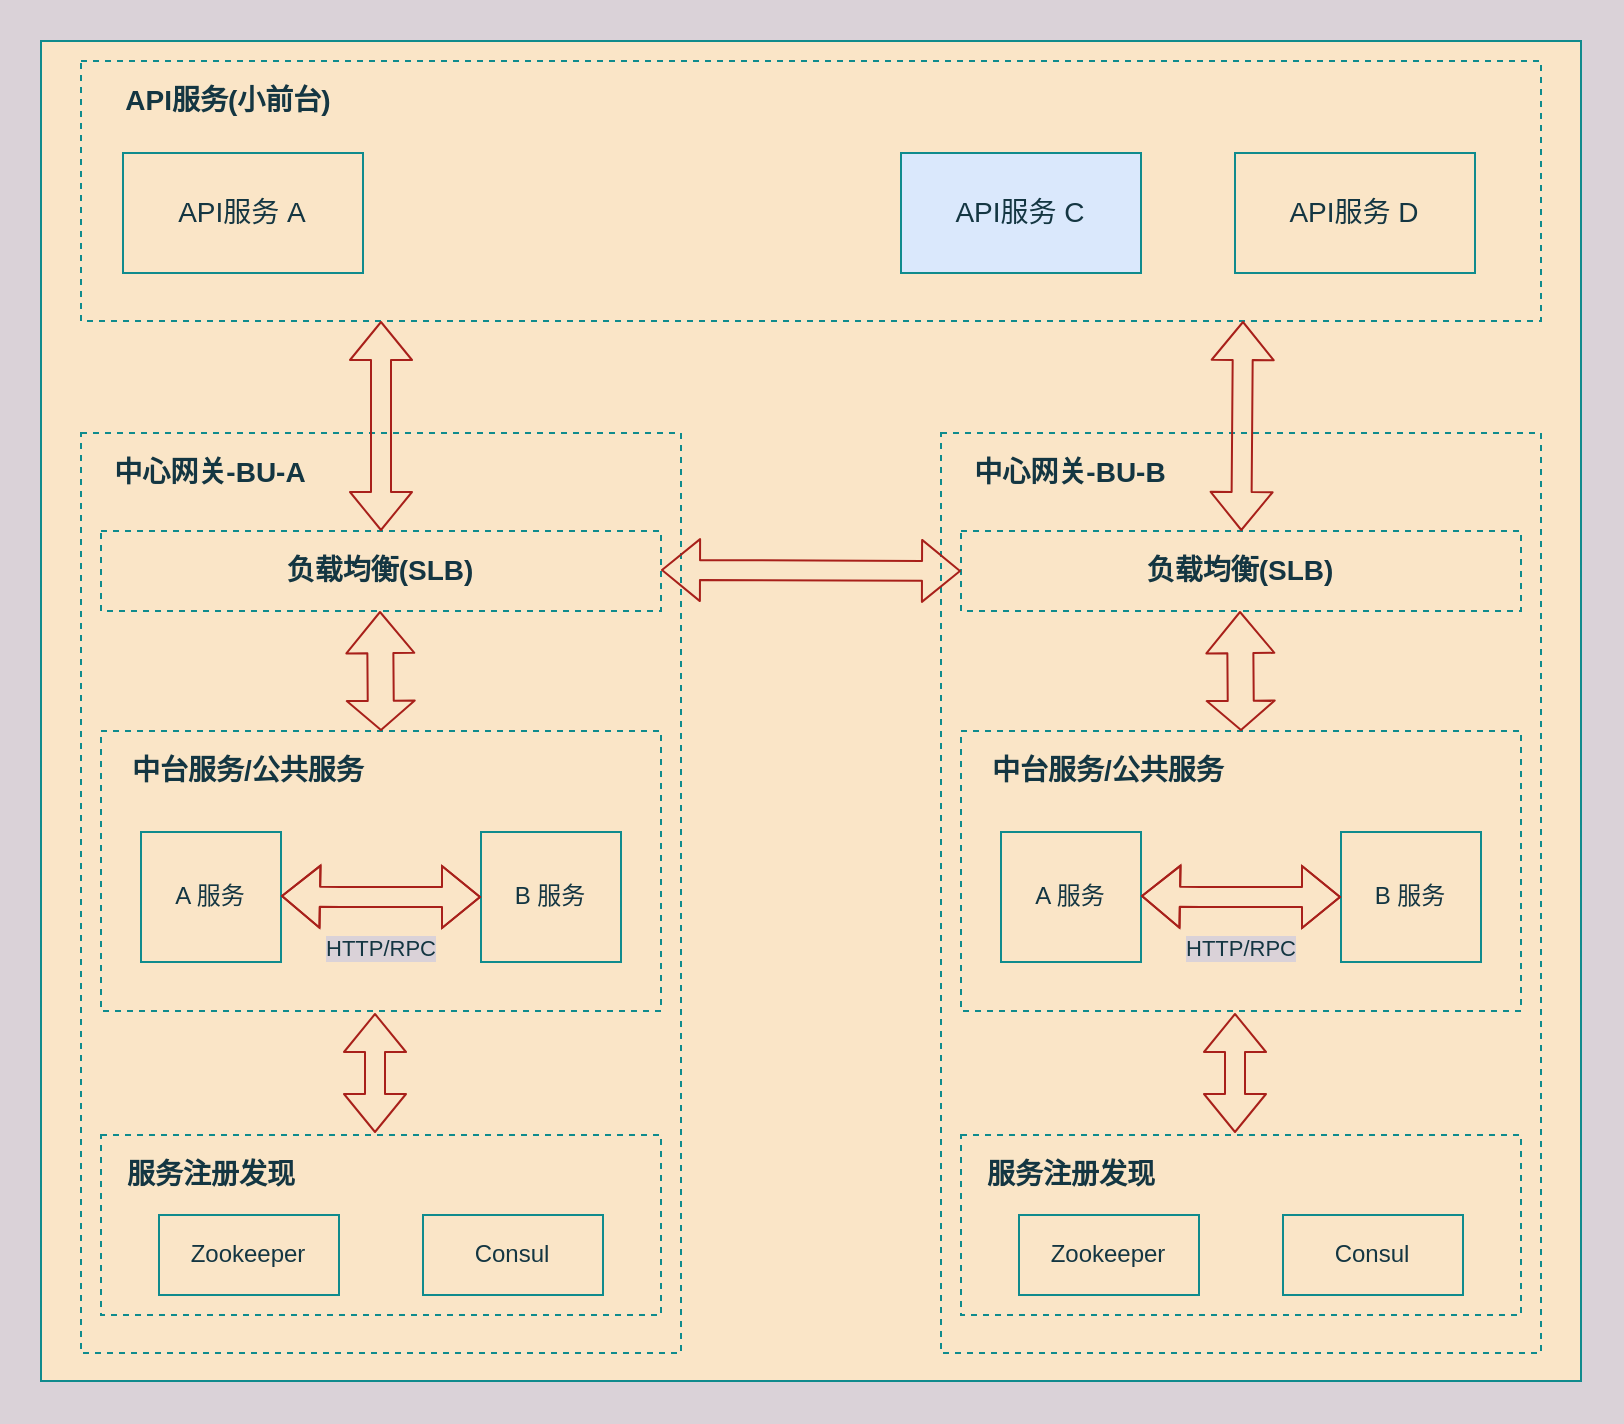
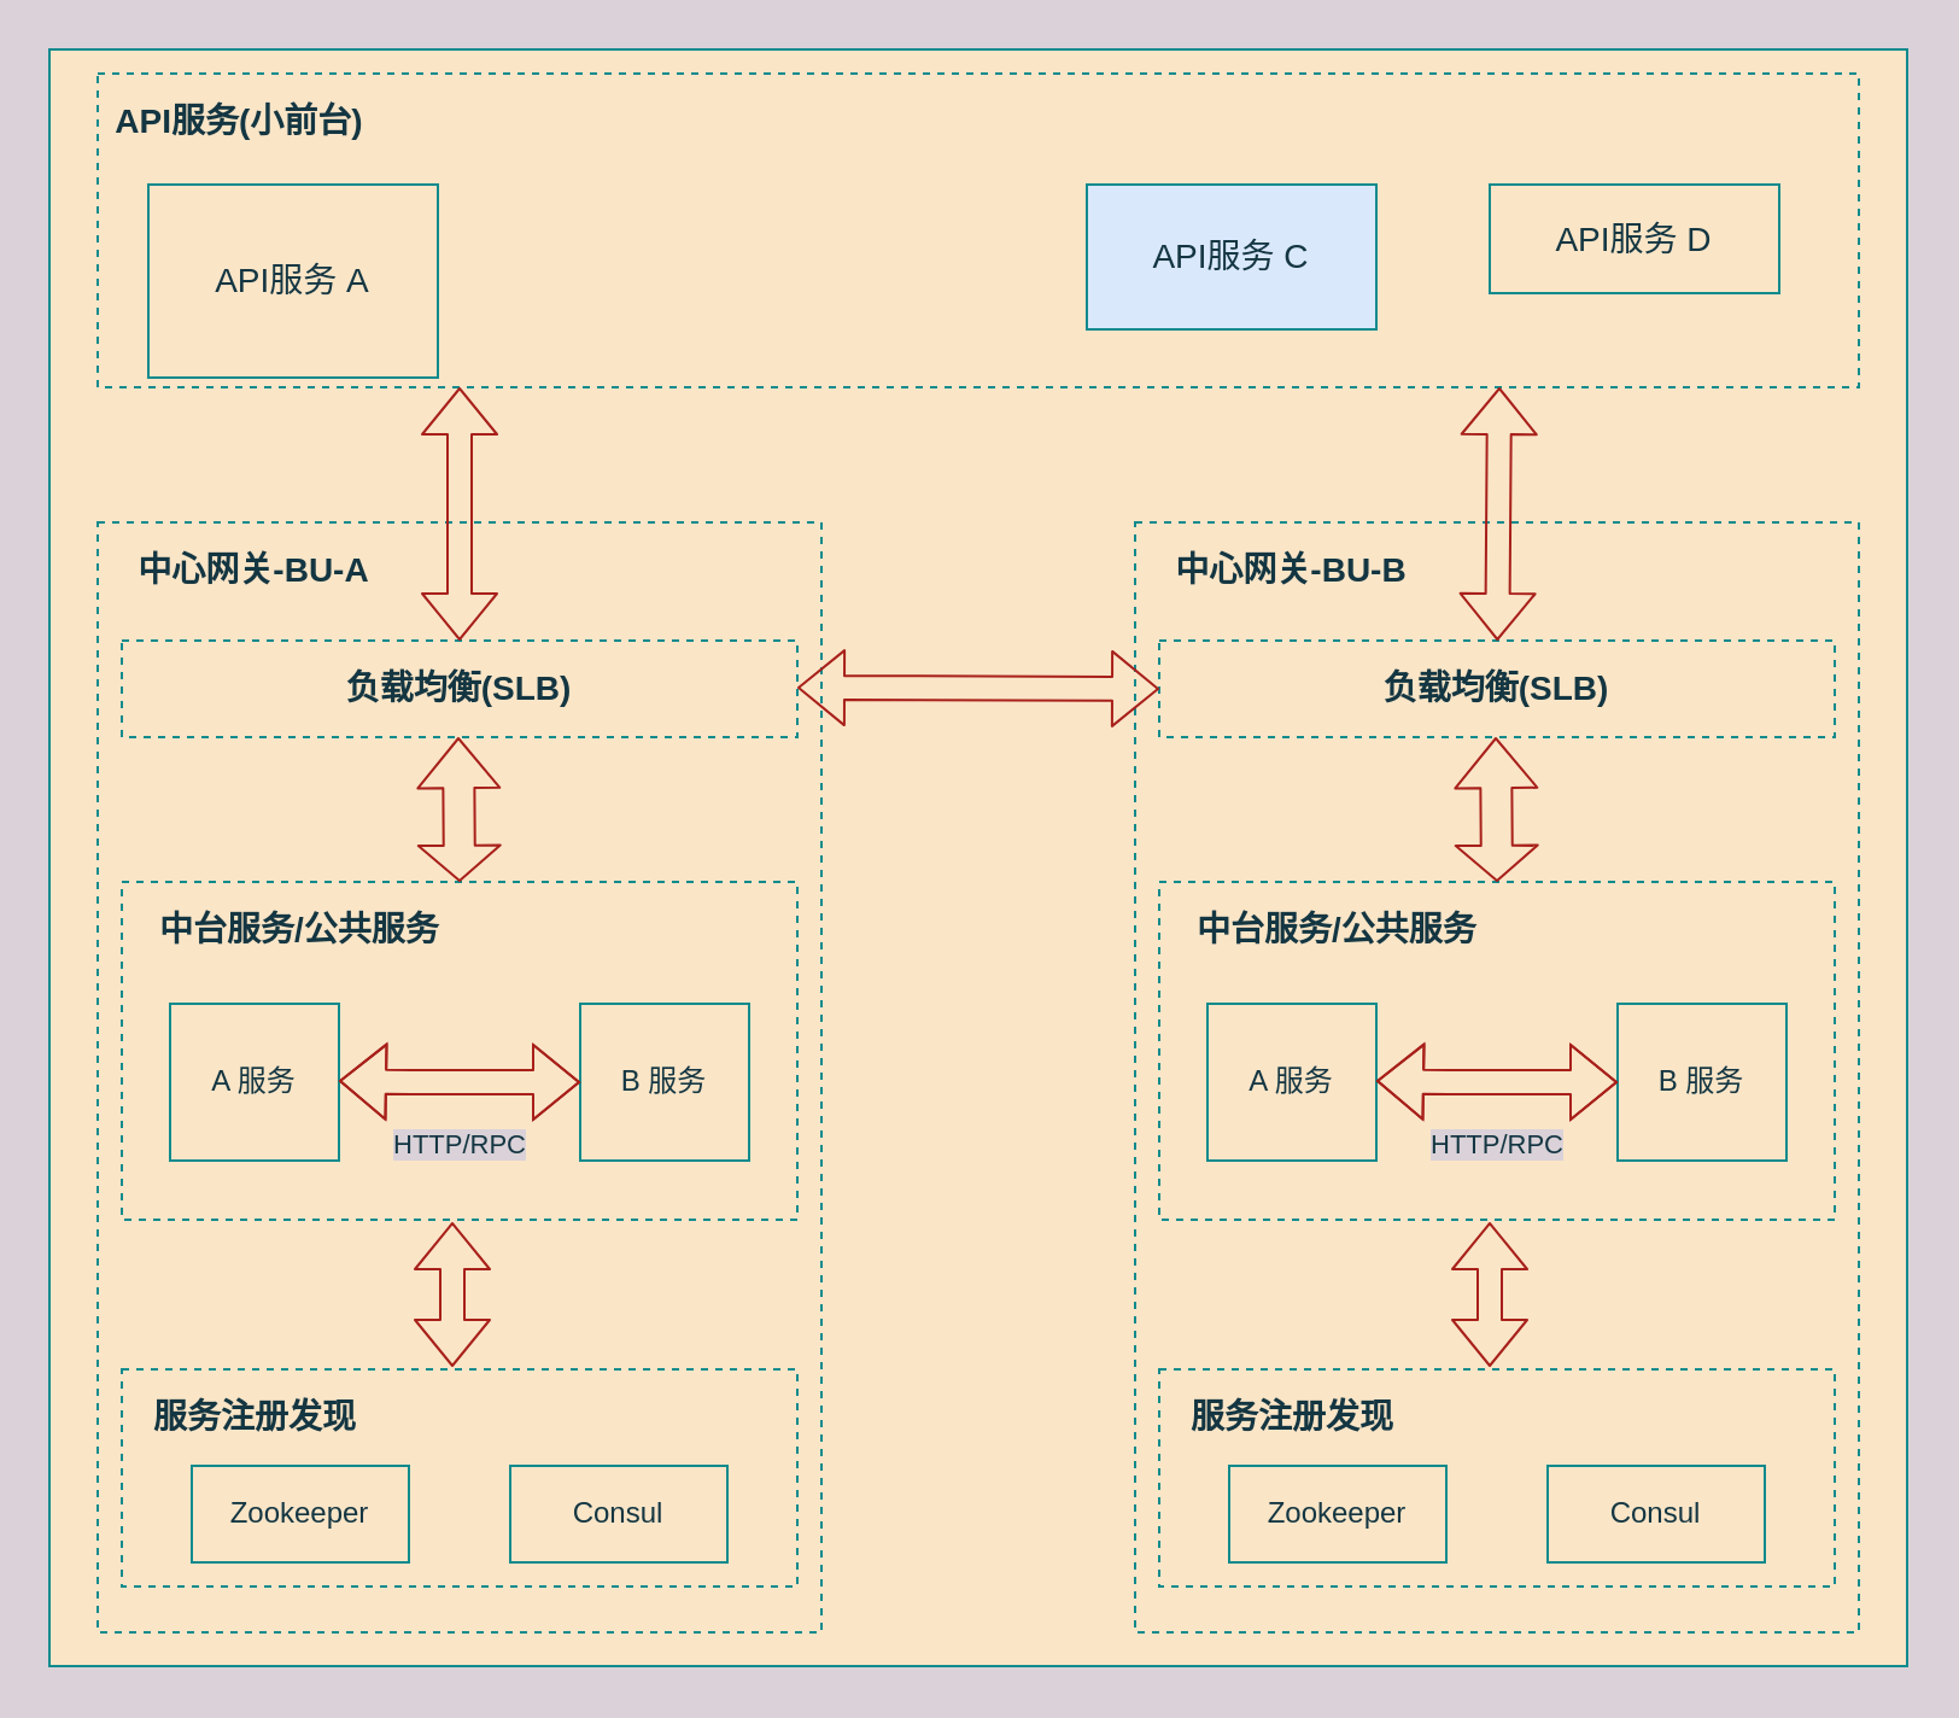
- <mxCell id="40" value="API服务(小前台)" style="text;html=1;strokeColor=none;fillColor=none;align=center;verticalAlign=middle;whiteSpace=wrap;rounded=0;dashed=1;fontSize=14;fontStyle=1;fontColor=#143642;" vertex="1" parent="1"><mxGeometry x="59" y="40" width="110" height="20" as="geometry" /></mxCell>
+ <mxCell id="40" value="API服务(小前台)" style="text;html=1;strokeColor=none;fillColor=none;align=center;verticalAlign=middle;whiteSpace=wrap;rounded=0;dashed=1;fontSize=14;fontStyle=1;fontColor=#143642;" vertex="1" parent="1"><mxGeometry x="44" y="40" width="110" height="20" as="geometry" /></mxCell>
- <mxCell id="35" value="API服务 A" style="rounded=0;whiteSpace=wrap;html=1;fontSize=14;fillColor=#FAE5C7;strokeColor=#0F8B8D;fontColor=#143642;" vertex="1" parent="1"><mxGeometry x="61" y="76" width="120" height="60" as="geometry" /></mxCell>
+ <mxCell id="35" value="API服务 A" style="rounded=0;whiteSpace=wrap;html=1;fontSize=14;fillColor=#FAE5C7;strokeColor=#0F8B8D;fontColor=#143642;" vertex="1" parent="1"><mxGeometry x="61" y="76" width="120" height="80" as="geometry" /></mxCell>
- <mxCell id="37" value="API服务 D" style="rounded=0;whiteSpace=wrap;html=1;fontSize=14;fillColor=#FAE5C7;strokeColor=#0F8B8D;fontColor=#143642;" vertex="1" parent="1"><mxGeometry x="617" y="76" width="120" height="60" as="geometry" /></mxCell>
+ <mxCell id="37" value="API服务 D" style="rounded=0;whiteSpace=wrap;html=1;fontSize=14;fillColor=#FAE5C7;strokeColor=#0F8B8D;fontColor=#143642;" vertex="1" parent="1"><mxGeometry x="617" y="76" width="120" height="45" as="geometry" /></mxCell>
